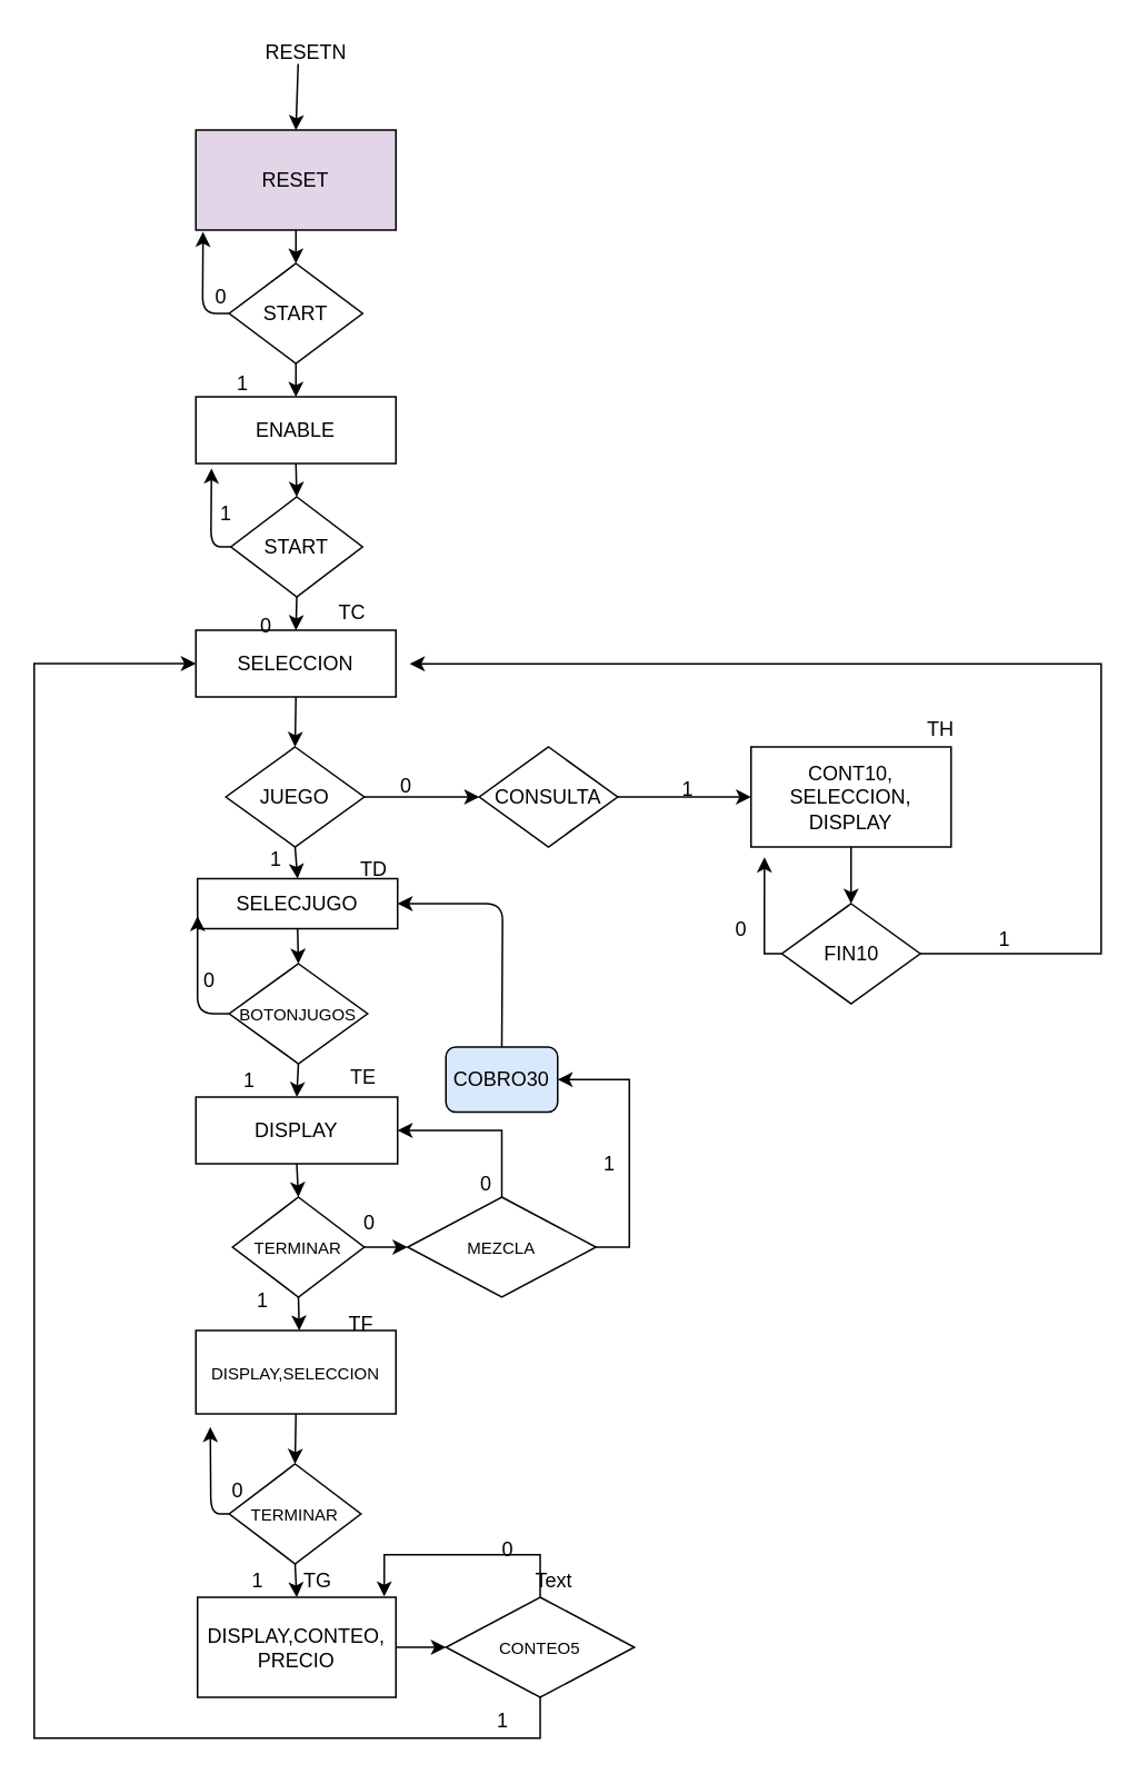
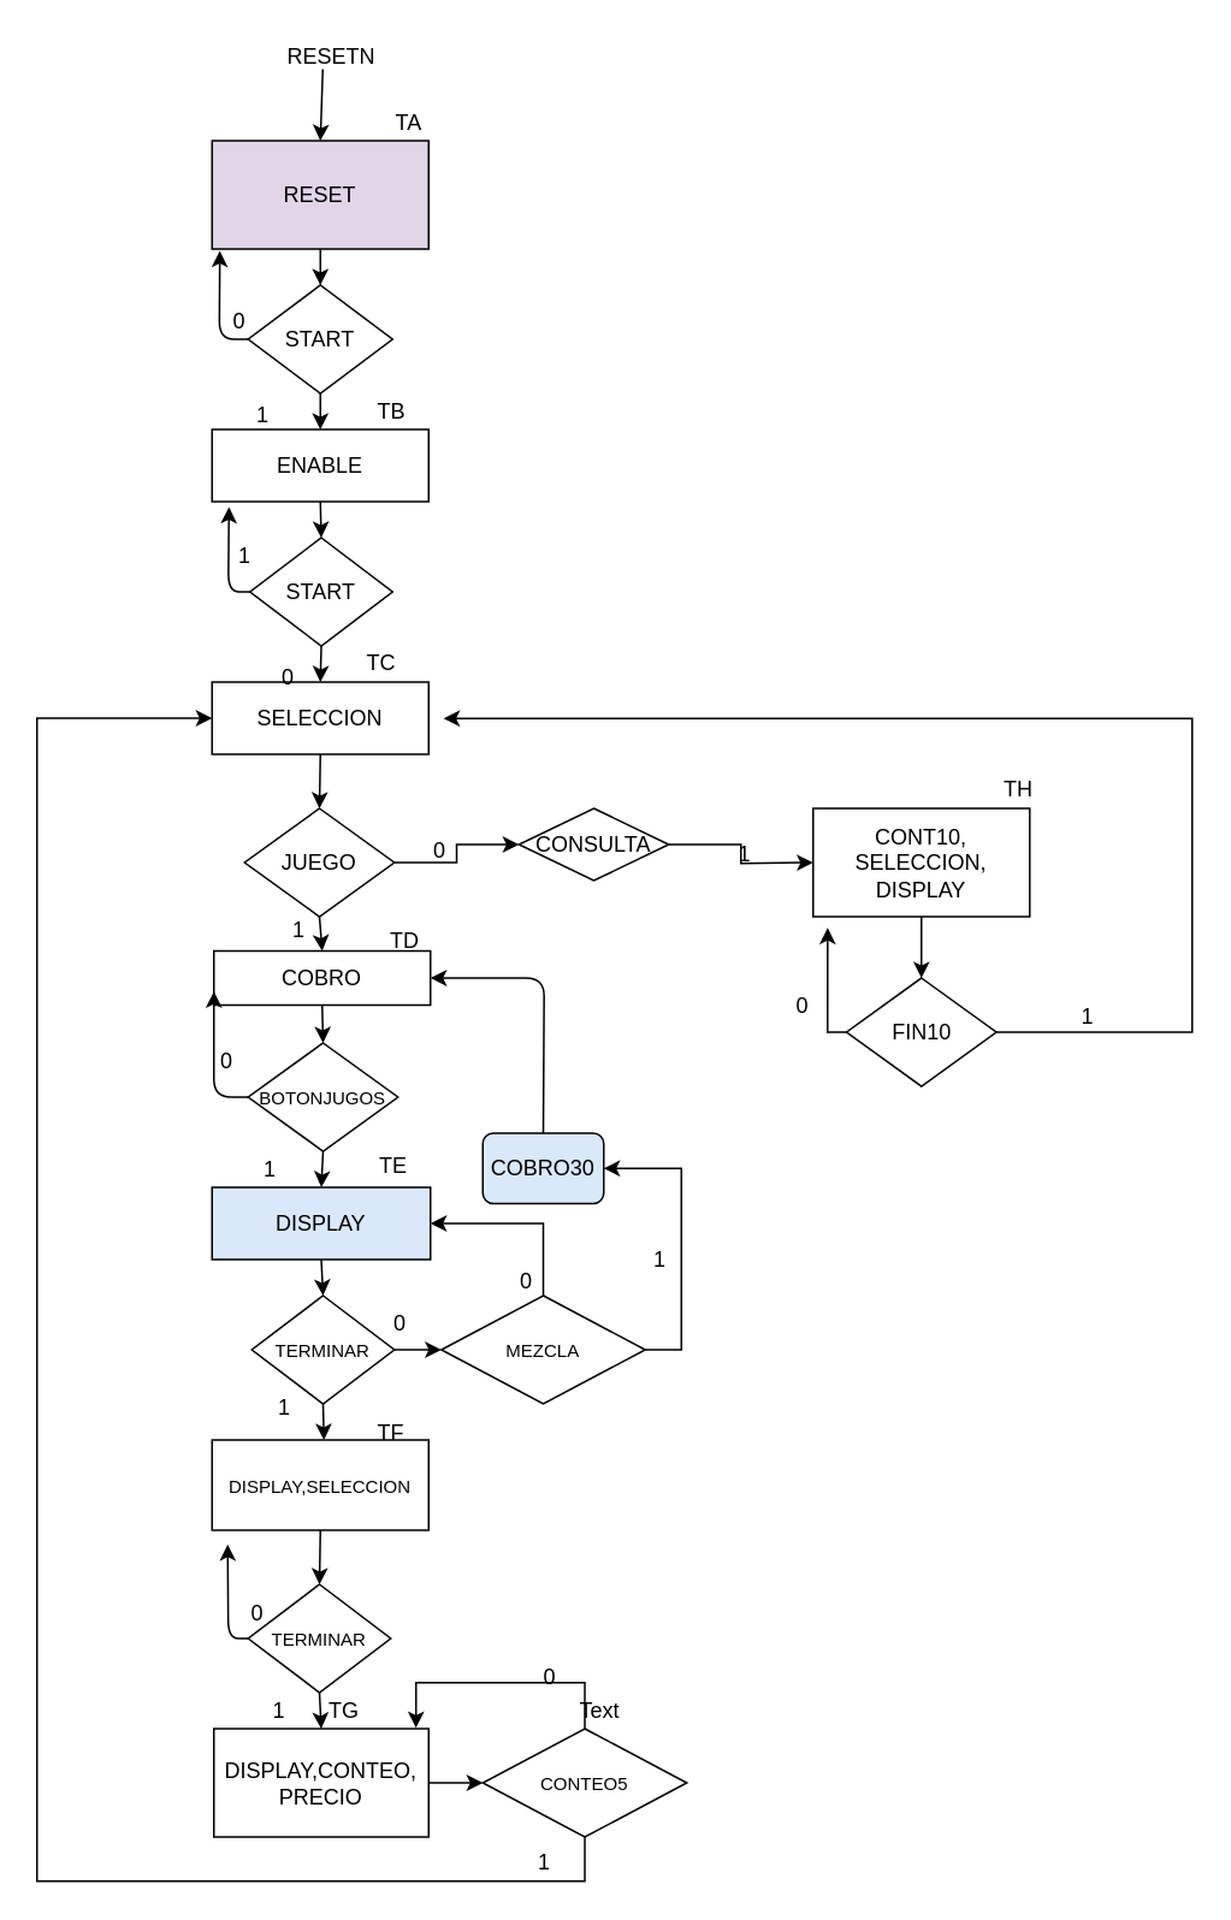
+ <mxCell id="3" value="TA" style="text;html=1;resizable=0;points=[];autosize=1;align=left;verticalAlign=top;spacingTop=-4;" vertex="1" parent="1"><mxGeometry x="217" y="57.5" width="30" height="20" as="geometry" /></mxCell>
+ <mxCell id="10" value="TB" style="text;html=1;resizable=0;points=[];autosize=1;align=left;verticalAlign=top;spacingTop=-4;" vertex="1" parent="1"><mxGeometry x="207" y="217.5" width="30" height="20" as="geometry" /></mxCell>
- <mxCell id="26" value="CONSULTA" style="rhombus;whiteSpace=wrap;html=1;" vertex="1" parent="1"><mxGeometry x="287" y="447.5" width="83" height="60" as="geometry" /></mxCell>
+ <mxCell id="26" value="CONSULTA" style="rhombus;whiteSpace=wrap;html=1;" vertex="1" parent="1"><mxGeometry x="287" y="447.5" width="83" height="40" as="geometry" /></mxCell>
- <mxCell id="28" value="SELECJUGO" style="rounded=0;whiteSpace=wrap;html=1;" vertex="1" parent="1"><mxGeometry x="118" y="526.5" width="120" height="30" as="geometry" /></mxCell>
+ <mxCell id="28" value="COBRO" style="rounded=0;whiteSpace=wrap;html=1;" vertex="1" parent="1"><mxGeometry x="118" y="526.5" width="120" height="30" as="geometry" /></mxCell>
- <mxCell id="36" value="DISPLAY" style="rounded=0;whiteSpace=wrap;html=1;" vertex="1" parent="1"><mxGeometry x="117" y="657.5" width="121" height="40" as="geometry" /></mxCell>
+ <mxCell id="36" value="DISPLAY" style="rounded=0;whiteSpace=wrap;html=1;fillColor=#dae8fc;" vertex="1" parent="1"><mxGeometry x="117" y="657.5" width="121" height="40" as="geometry" /></mxCell>
